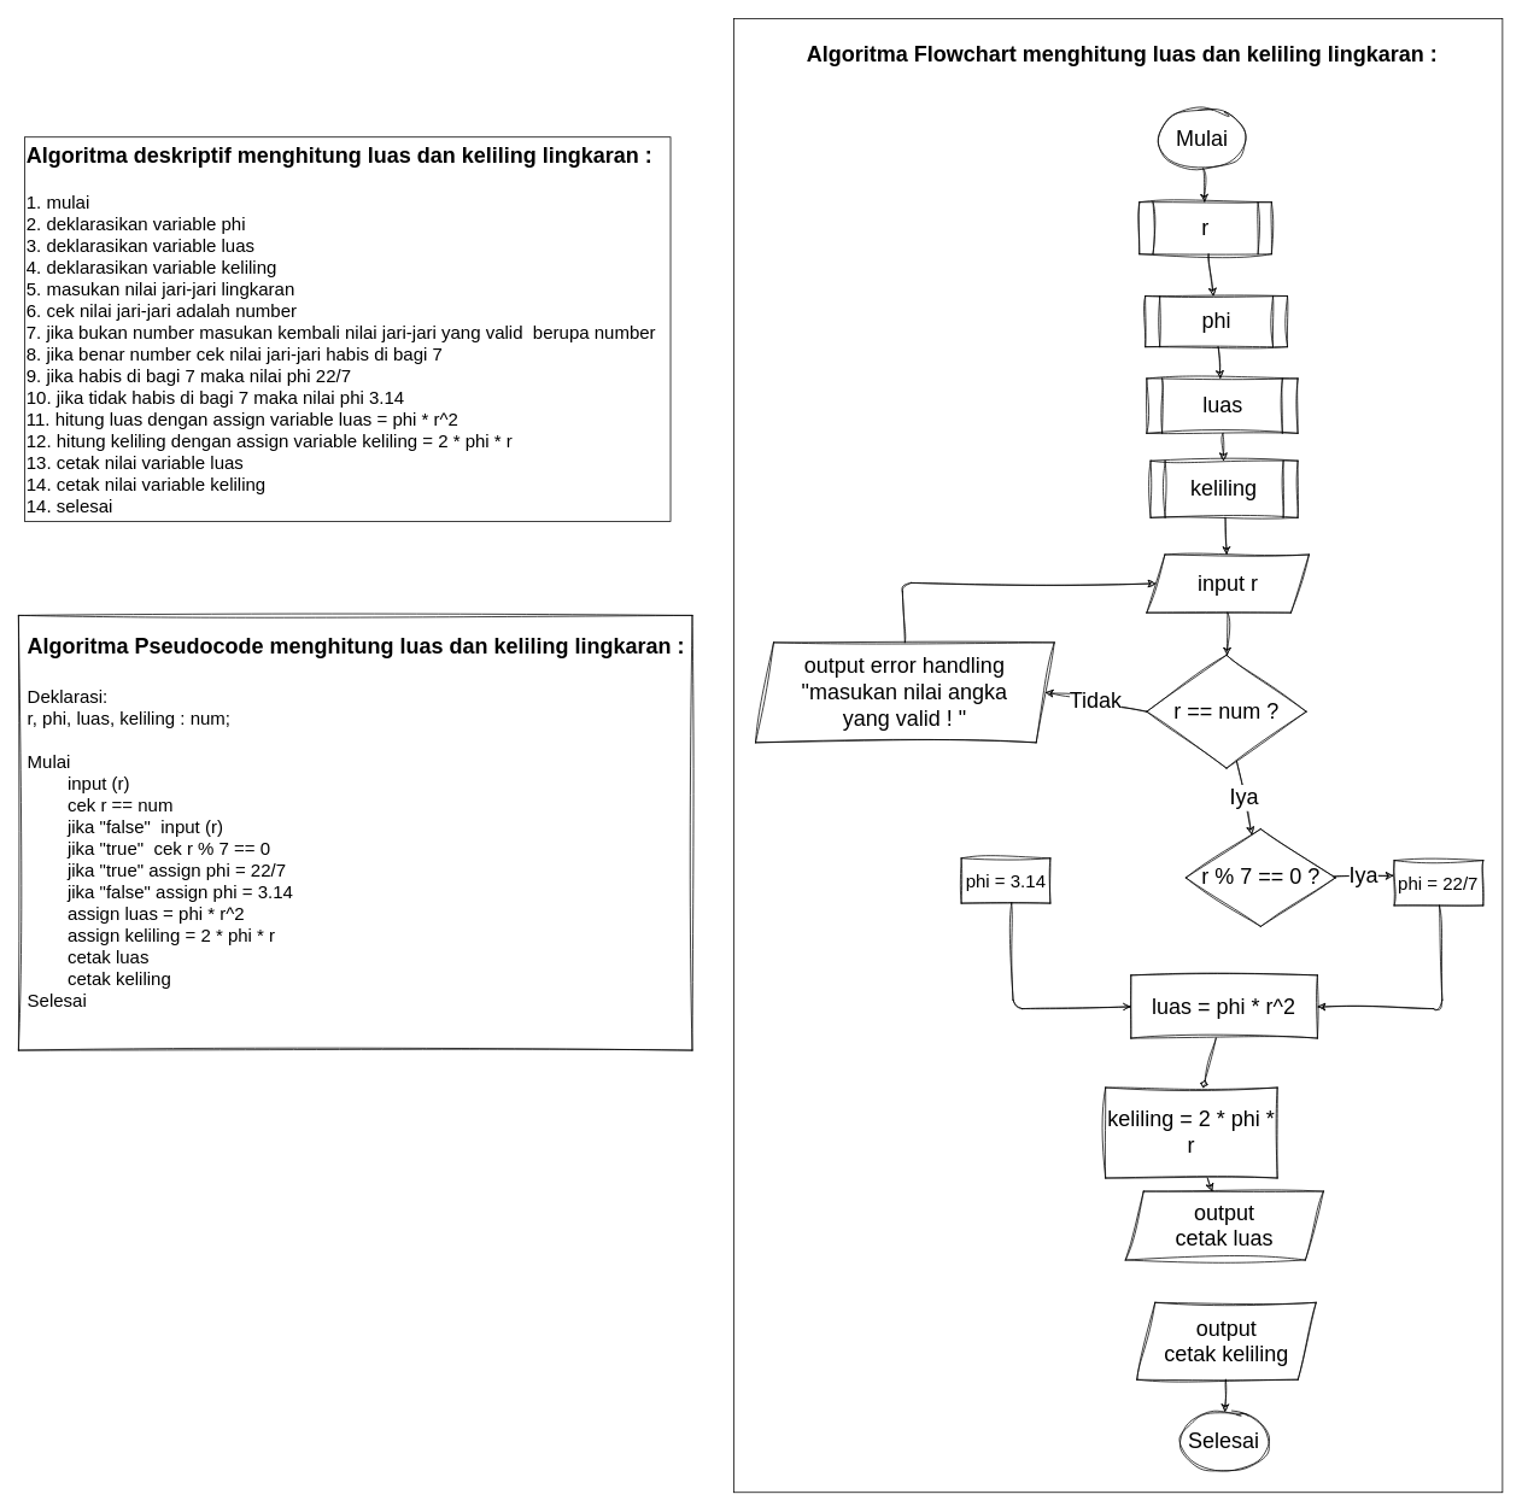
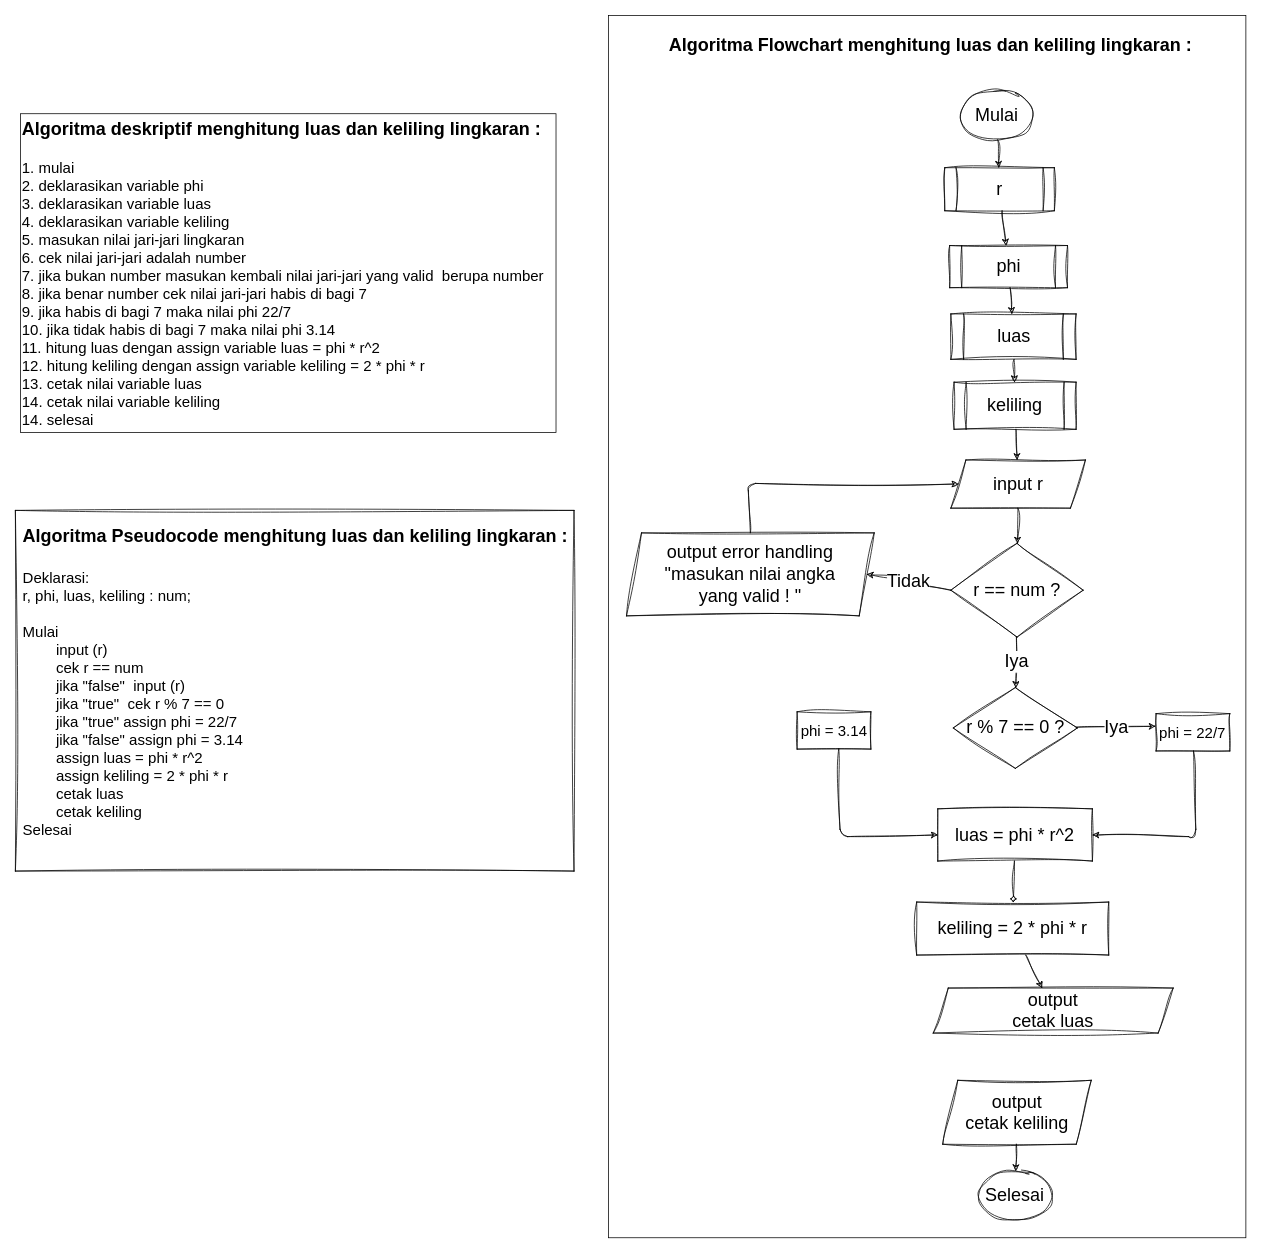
- <mxCell id="21" value="r % 7 == 0 ?" style="rhombus;whiteSpace=wrap;html=1;sketch=1;hachureGap=4;jiggle=2;curveFitting=1;fontFamily=Helvetica;fontSize=24;" parent="4" vertex="1"><mxGeometry x="499.735" y="896.251" width="165.574" height="107.782" as="geometry" /></mxCell>
+ <mxCell id="21" value="r % 7 == 0 ?" style="rhombus;whiteSpace=wrap;html=1;sketch=1;hachureGap=4;jiggle=2;curveFitting=1;fontFamily=Helvetica;fontSize=24;" parent="4" vertex="1"><mxGeometry x="459.735" y="896.251" width="165.574" height="107.782" as="geometry" /></mxCell>
- <mxCell id="35" style="edgeStyle=none;sketch=1;hachureGap=4;jiggle=2;curveFitting=1;html=1;exitX=0.565;exitY=0.988;exitDx=0;exitDy=0;entryX=0;entryY=0.5;entryDx=0;entryDy=0;fontFamily=Helvetica;fontSize=24;exitPerimeter=0;endArrow=open;" parent="4" source="34" target="23" edge="1"><mxGeometry relative="1" as="geometry"><Array as="points"><mxPoint x="308.915" y="1095.234" /></Array><mxPoint x="308.915" y="991.183" as="sourcePoint" /></mxGeometry></mxCell>
+ <mxCell id="35" style="edgeStyle=none;sketch=1;hachureGap=4;jiggle=2;curveFitting=1;html=1;exitX=0.565;exitY=0.988;exitDx=0;exitDy=0;entryX=0;entryY=0.5;entryDx=0;entryDy=0;fontFamily=Helvetica;fontSize=24;exitPerimeter=0;" parent="4" source="34" target="23" edge="1"><mxGeometry relative="1" as="geometry"><Array as="points"><mxPoint x="308.915" y="1095.234" /></Array><mxPoint x="308.915" y="991.183" as="sourcePoint" /></mxGeometry></mxCell>
- <mxCell id="24" value="keliling = 2 * phi * r" style="rounded=0;whiteSpace=wrap;html=1;sketch=1;hachureGap=4;jiggle=2;curveFitting=1;fontFamily=Helvetica;fontSize=24;" parent="4" vertex="1"><mxGeometry x="410.97" y="1182.29" width="190" height="100" as="geometry" /></mxCell>
+ <mxCell id="24" value="keliling = 2 * phi * r" style="rounded=0;whiteSpace=wrap;html=1;sketch=1;hachureGap=4;jiggle=2;curveFitting=1;fontFamily=Helvetica;fontSize=24;" parent="4" vertex="1"><mxGeometry x="410.97" y="1182.29" width="256.14" height="70.71" as="geometry" /></mxCell>
- <mxCell id="27" value="output&lt;br&gt;cetak luas" style="shape=parallelogram;perimeter=parallelogramPerimeter;whiteSpace=wrap;html=1;fixedSize=1;sketch=1;hachureGap=4;jiggle=2;curveFitting=1;fontFamily=Helvetica;fontSize=24;" parent="4" vertex="1"><mxGeometry x="433.05" y="1297" width="218.95" height="75.95" as="geometry" /></mxCell>
+ <mxCell id="27" value="output&lt;br&gt;cetak luas" style="shape=parallelogram;perimeter=parallelogramPerimeter;whiteSpace=wrap;html=1;fixedSize=1;sketch=1;hachureGap=4;jiggle=2;curveFitting=1;fontFamily=Helvetica;fontSize=24;" parent="4" vertex="1"><mxGeometry x="433.05" y="1297" width="320" height="60" as="geometry" /></mxCell>
